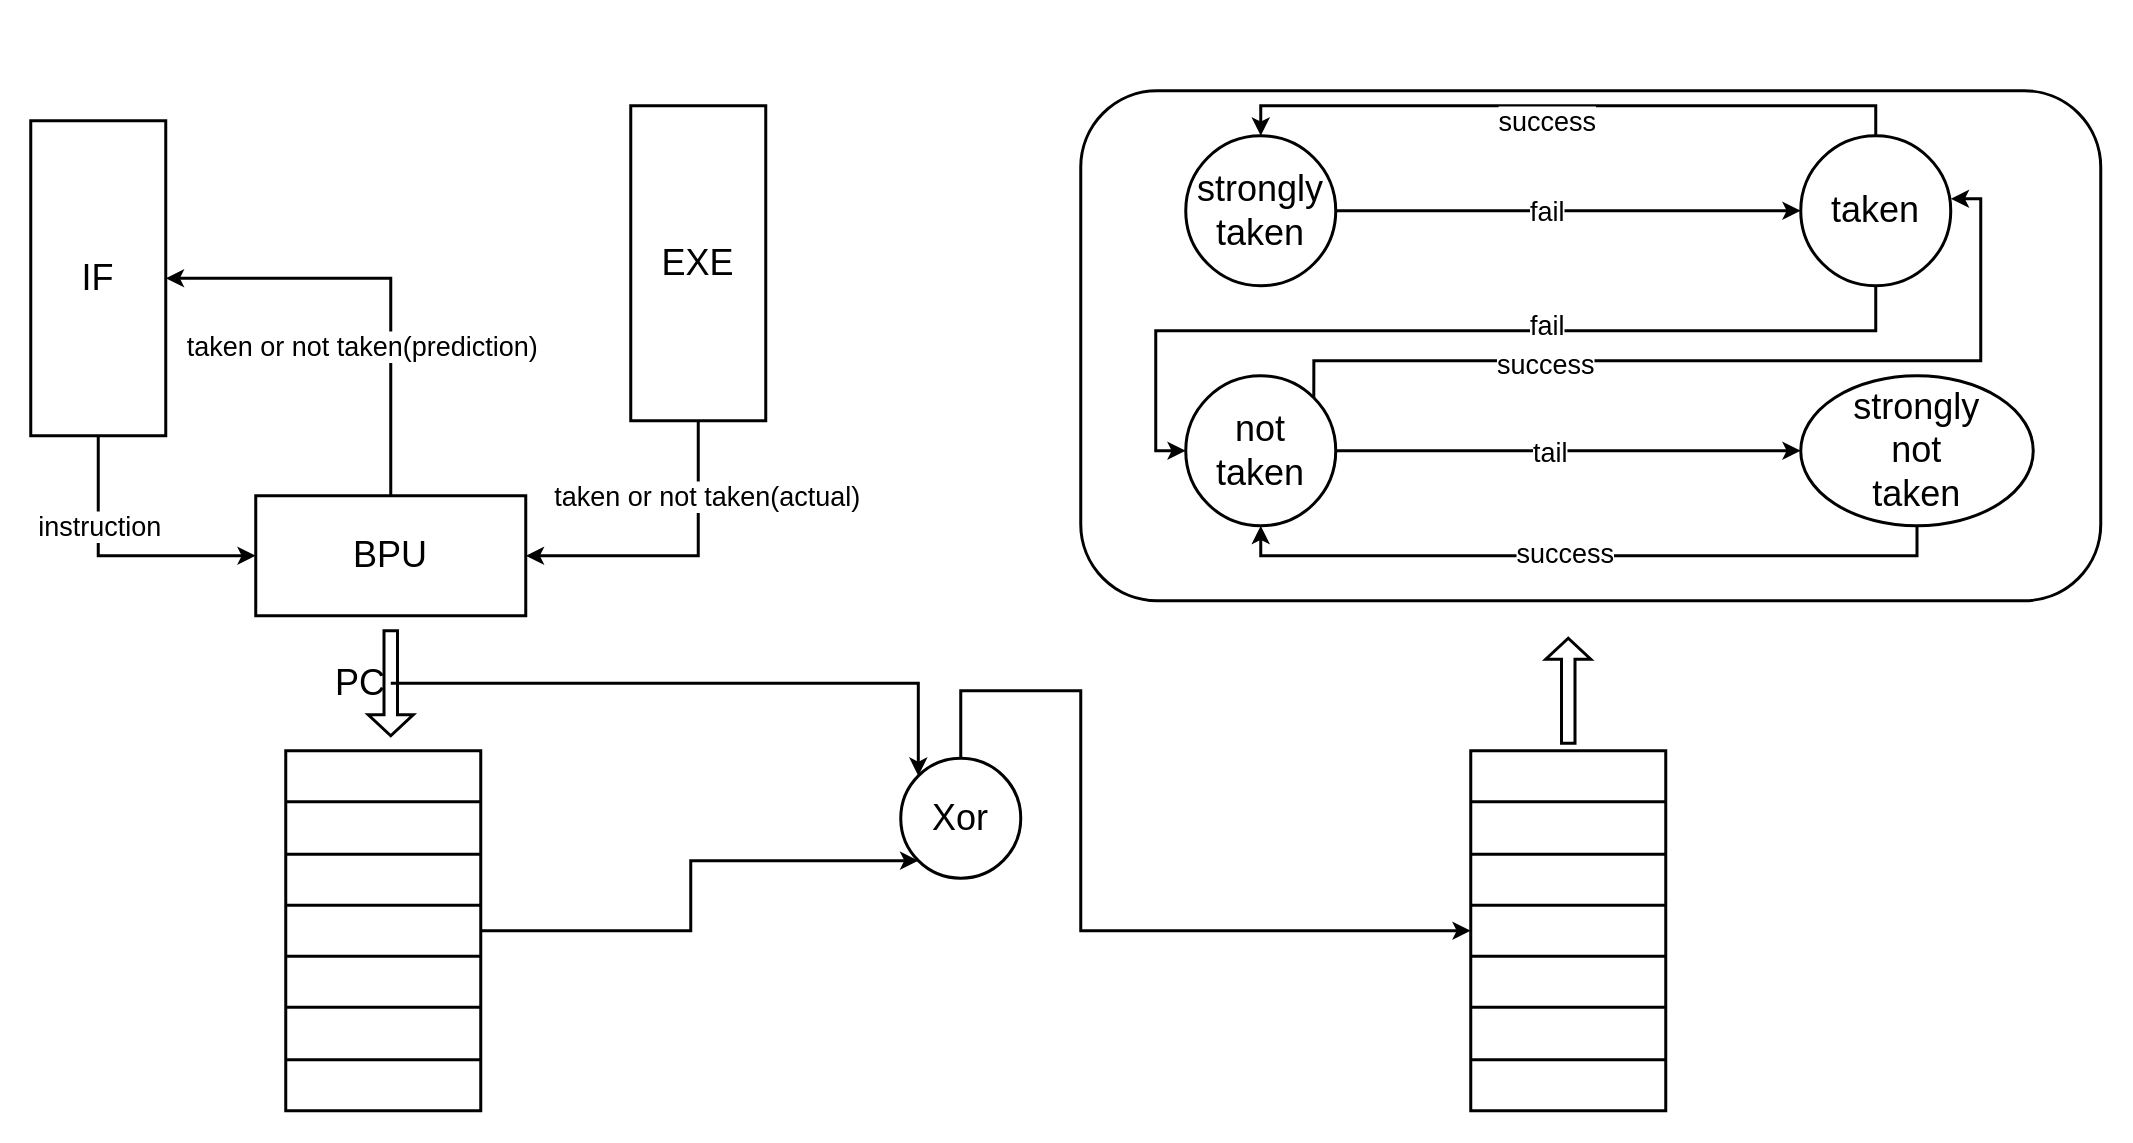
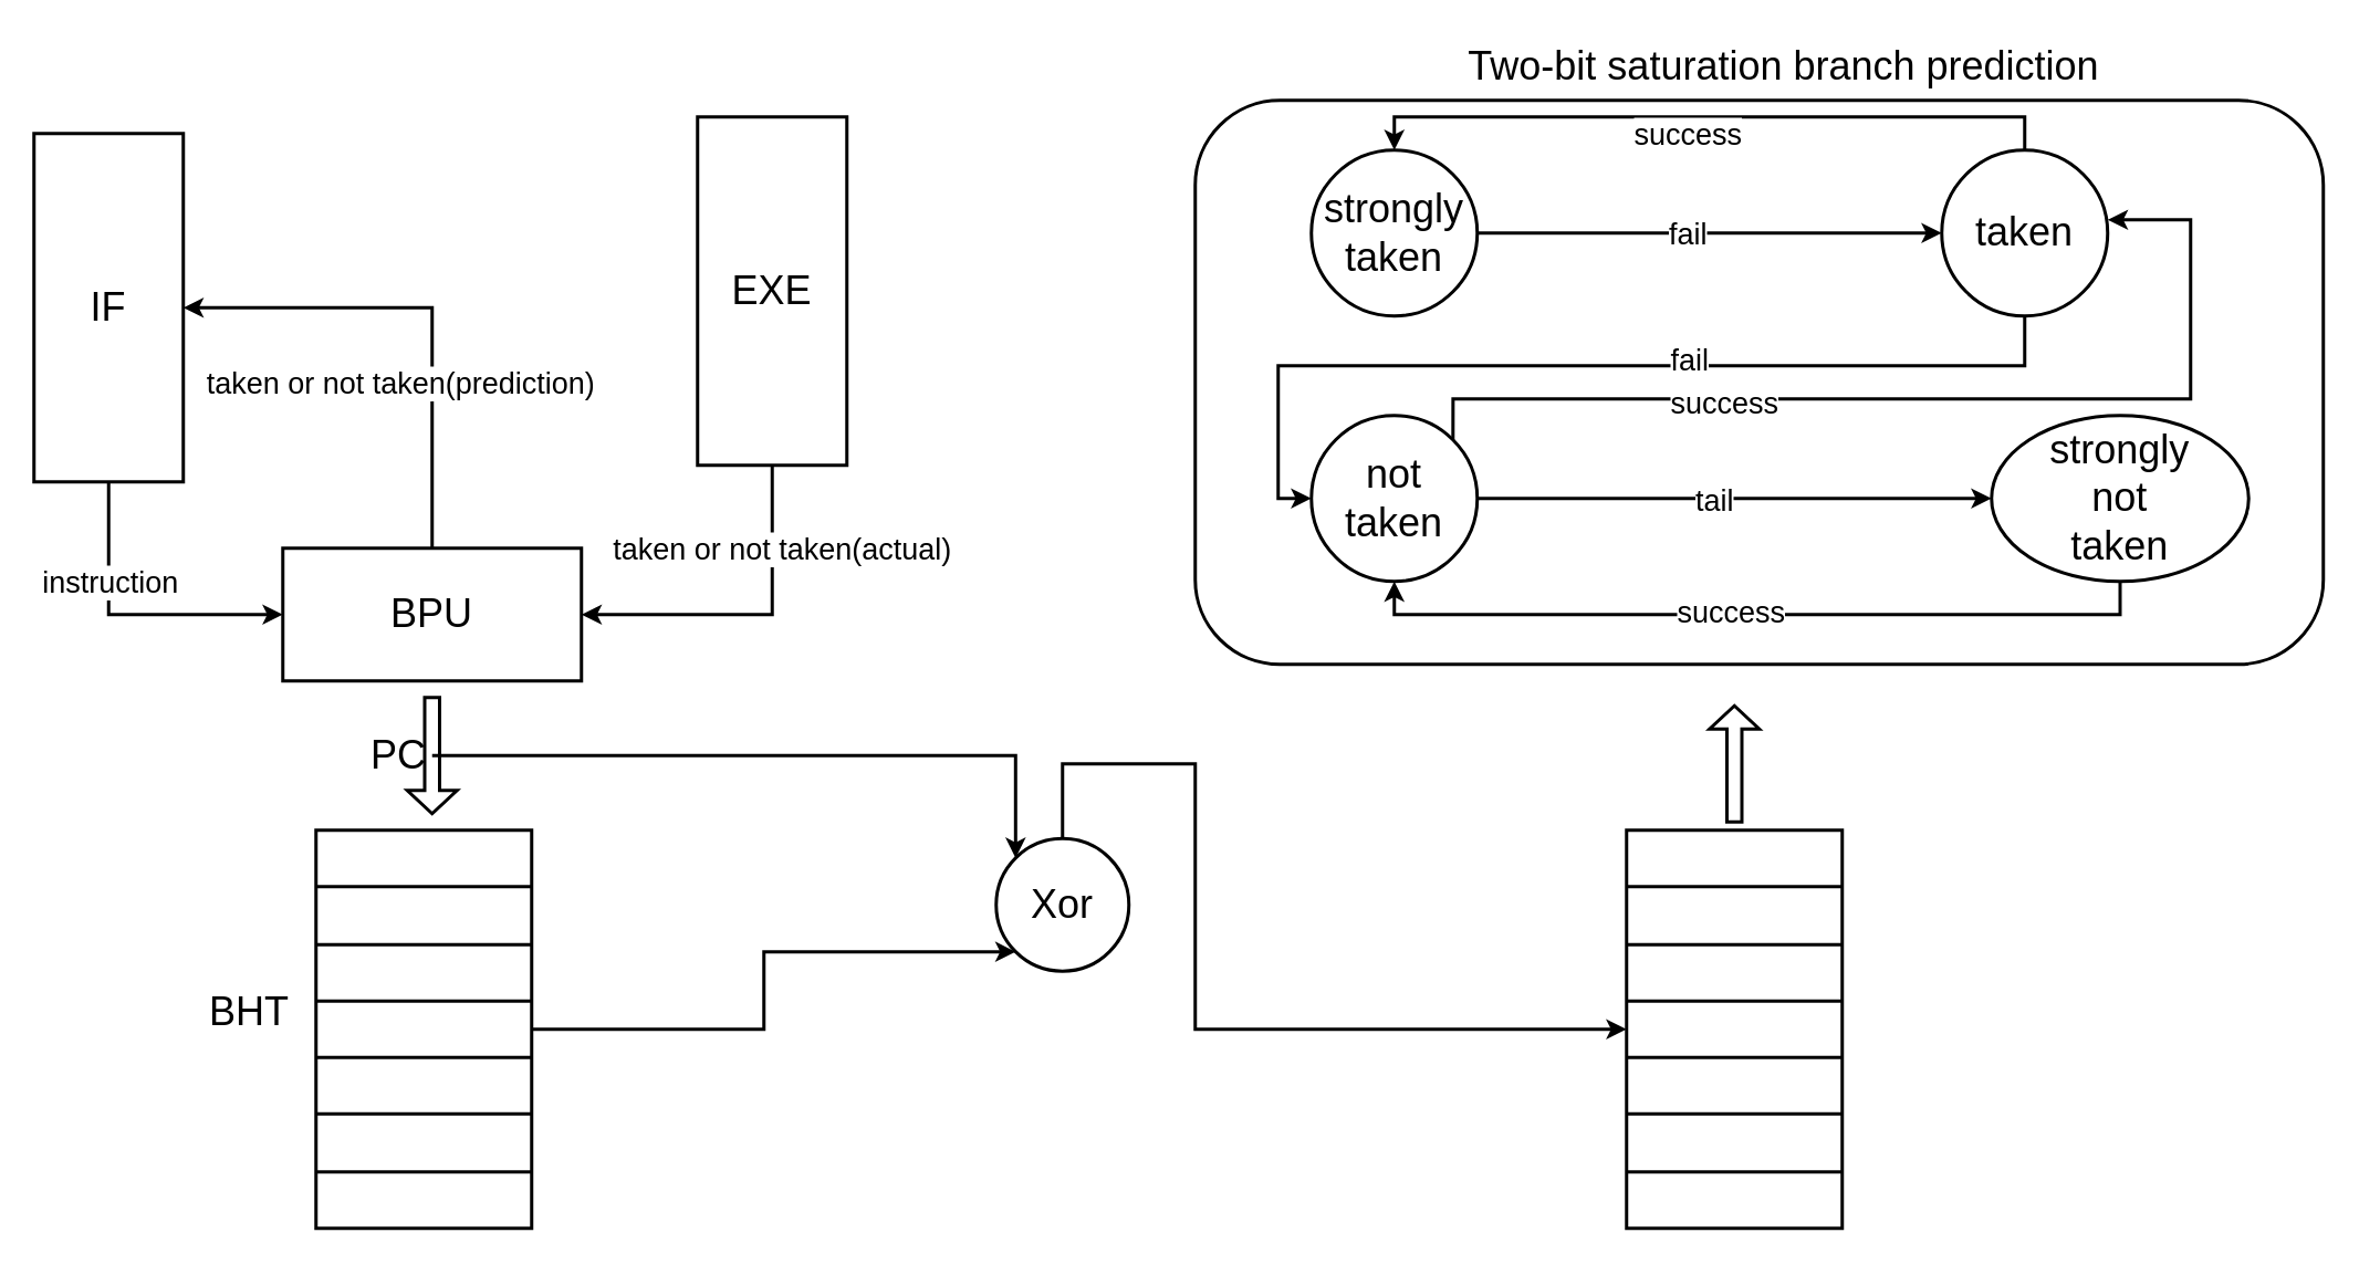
+ <mxCell id="50" value="&lt;font style=&quot;font-size: 24px&quot;&gt;Two-bit saturation branch prediction&lt;/font&gt;" style="text;html=1;strokeColor=none;fillColor=none;align=center;verticalAlign=middle;whiteSpace=wrap;rounded=0;" vertex="1" parent="1"><mxGeometry x="880" y="20" width="390" height="40" as="geometry" /></mxCell>
- <mxCell id="58" value="&lt;span style=&quot;font-size: 24px&quot;&gt;taken&lt;/span&gt;" style="ellipse;whiteSpace=wrap;html=1;aspect=fixed;strokeWidth=2;" vertex="1" parent="1"><mxGeometry x="1200" y="90" width="100" height="100" as="geometry" /></mxCell>
+ <mxCell id="58" value="&lt;span style=&quot;font-size: 24px&quot;&gt;taken&lt;/span&gt;" style="ellipse;whiteSpace=wrap;html=1;aspect=fixed;strokeWidth=2;" vertex="1" parent="1"><mxGeometry x="1170" y="90" width="100" height="100" as="geometry" /></mxCell>
+ <mxCell id="29" value="&lt;font style=&quot;font-size: 24px&quot;&gt;BHT&lt;/font&gt;" style="text;html=1;strokeColor=none;fillColor=none;align=center;verticalAlign=middle;whiteSpace=wrap;rounded=0;" vertex="1" parent="1"><mxGeometry x="130" y="600" width="40" height="20" as="geometry" /></mxCell>
